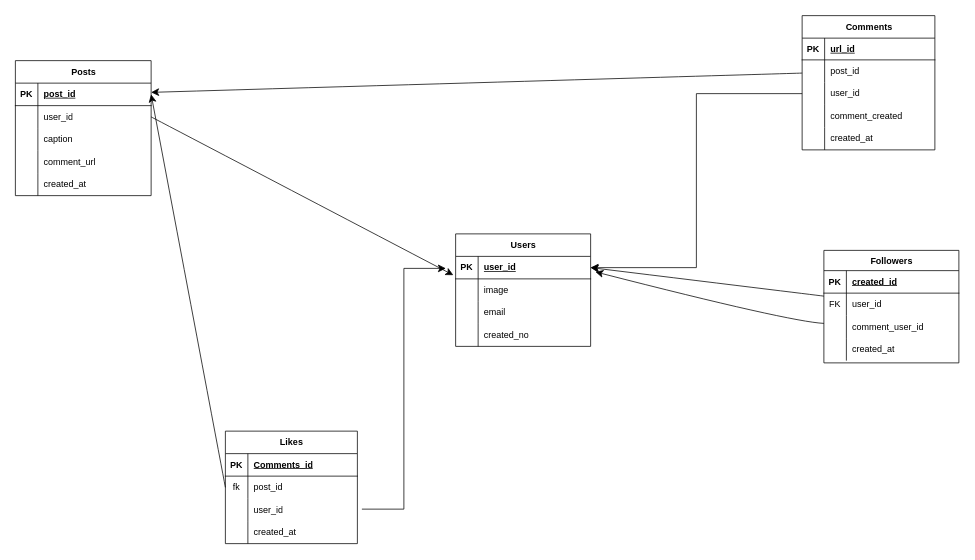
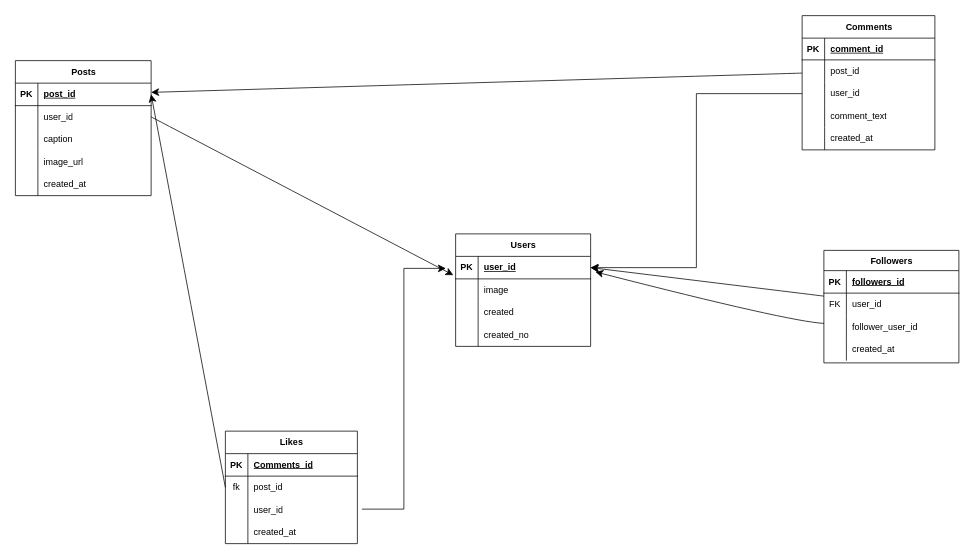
- <mxCell id="34" value="url_id" style="shape=partialRectangle;connectable=0;fillColor=none;top=0;left=0;bottom=0;right=0;align=left;spacingLeft=6;fontStyle=5;overflow=hidden;whiteSpace=wrap;html=1;" vertex="1" parent="32"><mxGeometry x="30" width="147" height="29" as="geometry"><mxRectangle width="147" height="29" as="alternateBounds" /></mxGeometry></mxCell>
+ <mxCell id="34" value="comment_id" style="shape=partialRectangle;connectable=0;fillColor=none;top=0;left=0;bottom=0;right=0;align=left;spacingLeft=6;fontStyle=5;overflow=hidden;whiteSpace=wrap;html=1;" vertex="1" parent="32"><mxGeometry x="30" width="147" height="29" as="geometry"><mxRectangle width="147" height="29" as="alternateBounds" /></mxGeometry></mxCell>
- <mxCell id="43" value="comment_created" style="shape=partialRectangle;connectable=0;fillColor=none;top=0;left=0;bottom=0;right=0;align=left;spacingLeft=6;overflow=hidden;whiteSpace=wrap;html=1;" vertex="1" parent="41"><mxGeometry x="30" width="147" height="30" as="geometry"><mxRectangle width="147" height="30" as="alternateBounds" /></mxGeometry></mxCell>
+ <mxCell id="43" value="comment_text" style="shape=partialRectangle;connectable=0;fillColor=none;top=0;left=0;bottom=0;right=0;align=left;spacingLeft=6;overflow=hidden;whiteSpace=wrap;html=1;" vertex="1" parent="41"><mxGeometry x="30" width="147" height="30" as="geometry"><mxRectangle width="147" height="30" as="alternateBounds" /></mxGeometry></mxCell>
- <mxCell id="27" value="comment_url" style="shape=partialRectangle;connectable=0;fillColor=none;top=0;left=0;bottom=0;right=0;align=left;spacingLeft=6;overflow=hidden;whiteSpace=wrap;html=1;" vertex="1" parent="25"><mxGeometry x="30" width="151" height="30" as="geometry"><mxRectangle width="151" height="30" as="alternateBounds" /></mxGeometry></mxCell>
+ <mxCell id="27" value="image_url" style="shape=partialRectangle;connectable=0;fillColor=none;top=0;left=0;bottom=0;right=0;align=left;spacingLeft=6;overflow=hidden;whiteSpace=wrap;html=1;" vertex="1" parent="25"><mxGeometry x="30" width="151" height="30" as="geometry"><mxRectangle width="151" height="30" as="alternateBounds" /></mxGeometry></mxCell>
- <mxCell id="63" value="created_id" style="shape=partialRectangle;connectable=0;fillColor=none;top=0;left=0;bottom=0;right=0;align=left;spacingLeft=6;fontStyle=5;overflow=hidden;whiteSpace=wrap;html=1;" vertex="1" parent="61"><mxGeometry x="30" width="150" height="30" as="geometry"><mxRectangle width="150" height="30" as="alternateBounds" /></mxGeometry></mxCell>
+ <mxCell id="63" value="followers_id" style="shape=partialRectangle;connectable=0;fillColor=none;top=0;left=0;bottom=0;right=0;align=left;spacingLeft=6;fontStyle=5;overflow=hidden;whiteSpace=wrap;html=1;" vertex="1" parent="61"><mxGeometry x="30" width="150" height="30" as="geometry"><mxRectangle width="150" height="30" as="alternateBounds" /></mxGeometry></mxCell>
- <mxCell id="11" value="email" style="shape=partialRectangle;connectable=0;fillColor=none;top=0;left=0;bottom=0;right=0;align=left;spacingLeft=6;overflow=hidden;whiteSpace=wrap;html=1;" vertex="1" parent="9"><mxGeometry x="30" width="150" height="30" as="geometry"><mxRectangle width="150" height="30" as="alternateBounds" /></mxGeometry></mxCell>
+ <mxCell id="11" value="created" style="shape=partialRectangle;connectable=0;fillColor=none;top=0;left=0;bottom=0;right=0;align=left;spacingLeft=6;overflow=hidden;whiteSpace=wrap;html=1;" vertex="1" parent="9"><mxGeometry x="30" width="150" height="30" as="geometry"><mxRectangle width="150" height="30" as="alternateBounds" /></mxGeometry></mxCell>
- <mxCell id="69" value="comment_user_id" style="shape=partialRectangle;connectable=0;fillColor=none;top=0;left=0;bottom=0;right=0;align=left;spacingLeft=6;overflow=hidden;whiteSpace=wrap;html=1;" vertex="1" parent="67"><mxGeometry x="30" width="150" height="30" as="geometry"><mxRectangle width="150" height="30" as="alternateBounds" /></mxGeometry></mxCell>
+ <mxCell id="69" value="follower_user_id" style="shape=partialRectangle;connectable=0;fillColor=none;top=0;left=0;bottom=0;right=0;align=left;spacingLeft=6;overflow=hidden;whiteSpace=wrap;html=1;" vertex="1" parent="67"><mxGeometry x="30" width="150" height="30" as="geometry"><mxRectangle width="150" height="30" as="alternateBounds" /></mxGeometry></mxCell>
